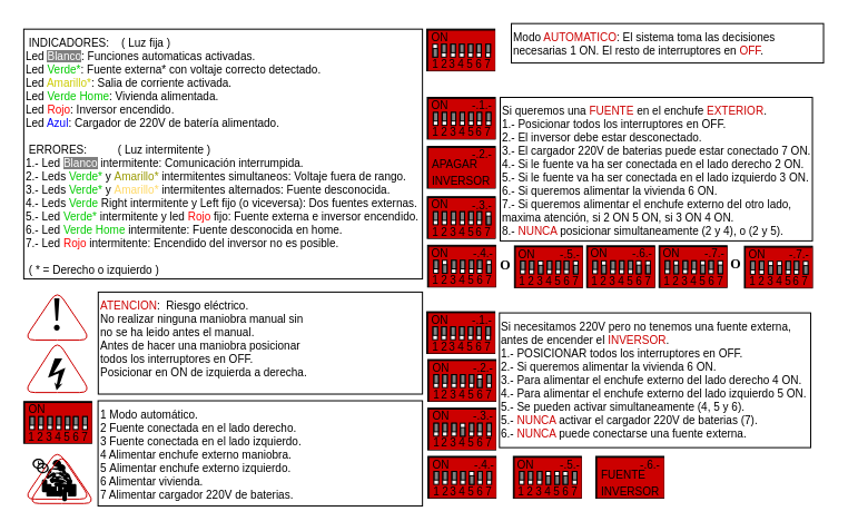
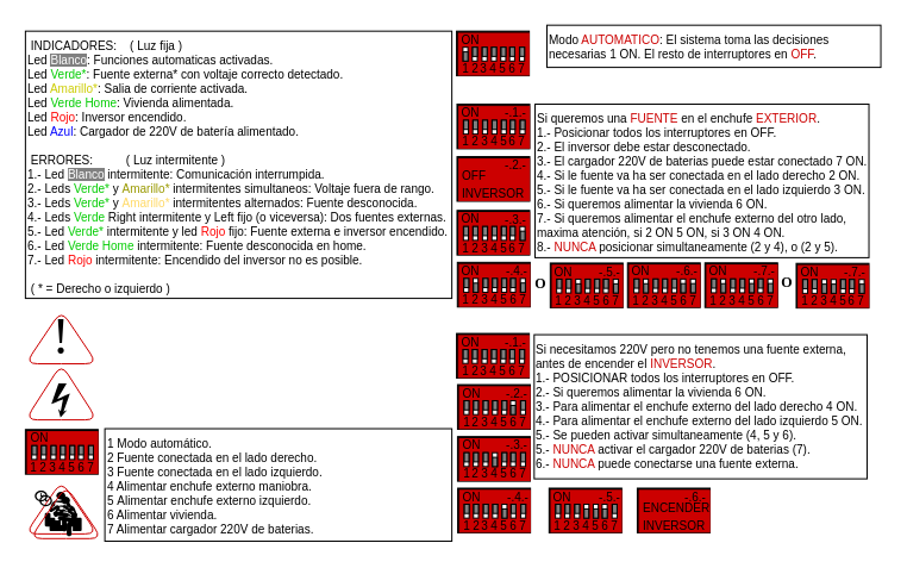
- <mxCell id="230" value="&lt;font style=&quot;font-size: 10px&quot;&gt;APAGAR&lt;br&gt;INVERSOR&lt;/font&gt;" style="rounded=0;whiteSpace=wrap;html=1;align=left;strokeColor=none;fillColor=none;" parent="1" vertex="1"><mxGeometry x="386.15" y="142.62" width="55.11" height="23.62" as="geometry" /></mxCell>
+ <mxCell id="230" value="&lt;font style=&quot;font-size: 10px&quot;&gt;OFF&lt;br&gt;INVERSOR&lt;/font&gt;" style="rounded=0;whiteSpace=wrap;html=1;align=left;strokeColor=none;fillColor=none;" parent="1" vertex="1"><mxGeometry x="386.15" y="142.62" width="55.11" height="23.62" as="geometry" /></mxCell>
- <mxCell id="29" value="&lt;font color=&quot;#cc0000&quot;&gt;ATENCION&lt;/font&gt;:&amp;nbsp; Riesgo eléctrico.&lt;br&gt;No realizar ninguna maniobra manual sin&lt;br&gt;no se ha leido antes el manual.&lt;br&gt;Antes de hacer una maniobra posicionar&lt;br&gt;todos los interruptores en OFF.&lt;br&gt;Posicionar en ON de izquierda a derecha." style="whiteSpace=wrap;html=1;fontColor=#000000;strokeColor=#000000;fillColor=#FFFFFF;align=left;verticalAlign=top;fontSize=10;" parent="1" vertex="1"><mxGeometry x="87.8" y="261.89" width="291.34" height="91.63" as="geometry" /></mxCell>
- <mxCell id="336" value="&lt;font style=&quot;font-size: 10px&quot;&gt;FUENTE&lt;br&gt;INVERSOR&lt;/font&gt;" style="rounded=0;whiteSpace=wrap;html=1;align=left;fillColor=none;strokeColor=none;" parent="1" vertex="1"><mxGeometry x="537.6" y="421.03" width="55.11" height="23.62" as="geometry" /></mxCell>
+ <mxCell id="336" value="&lt;font style=&quot;font-size: 10px&quot;&gt;ENCENDER&lt;br&gt;INVERSOR&lt;/font&gt;" style="rounded=0;whiteSpace=wrap;html=1;align=left;fillColor=none;strokeColor=none;" parent="1" vertex="1"><mxGeometry x="537.6" y="421.03" width="55.11" height="23.62" as="geometry" /></mxCell>
